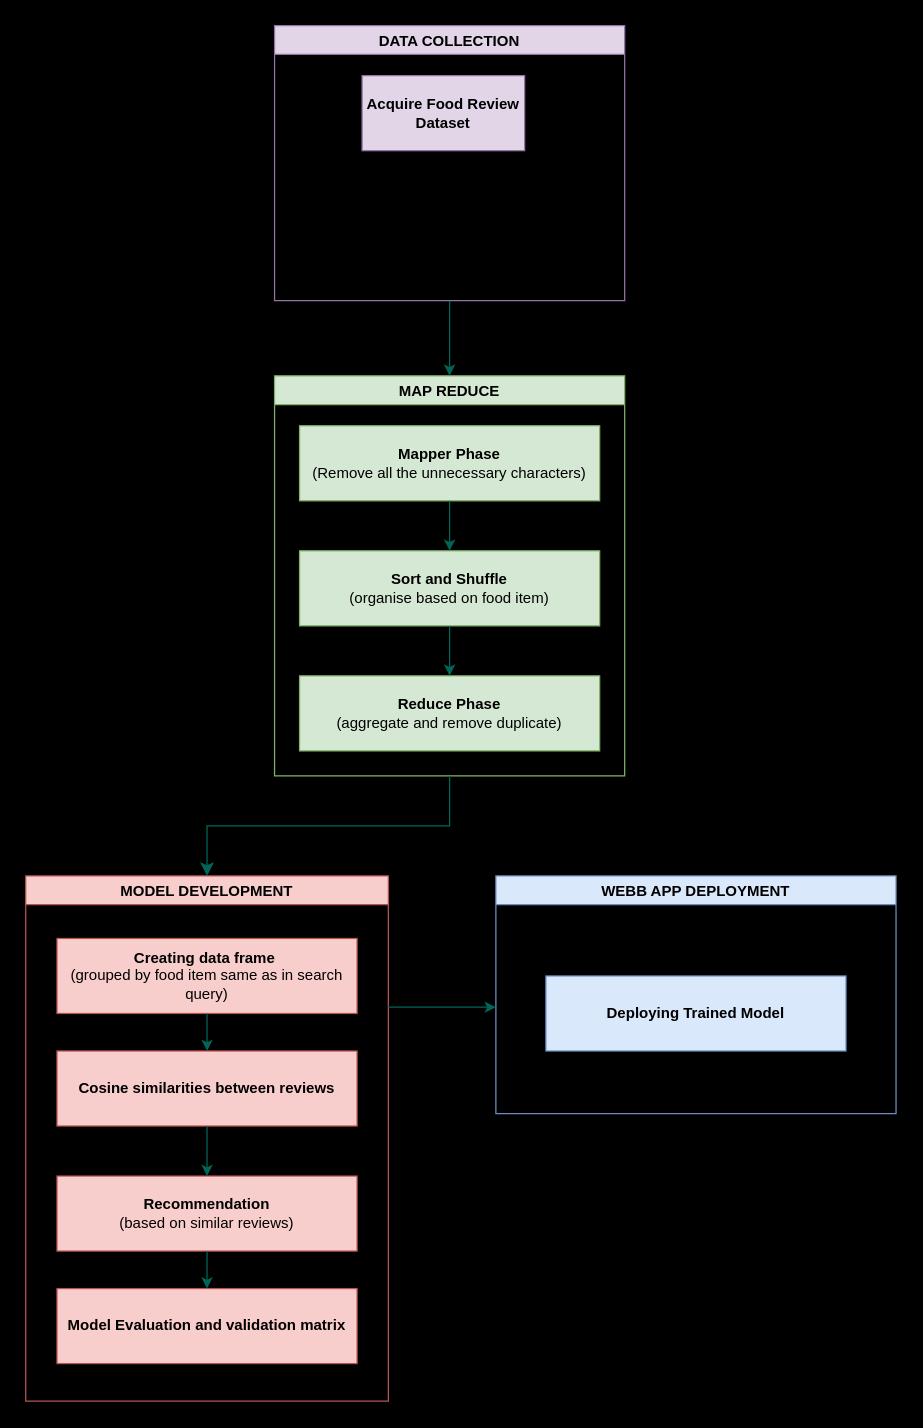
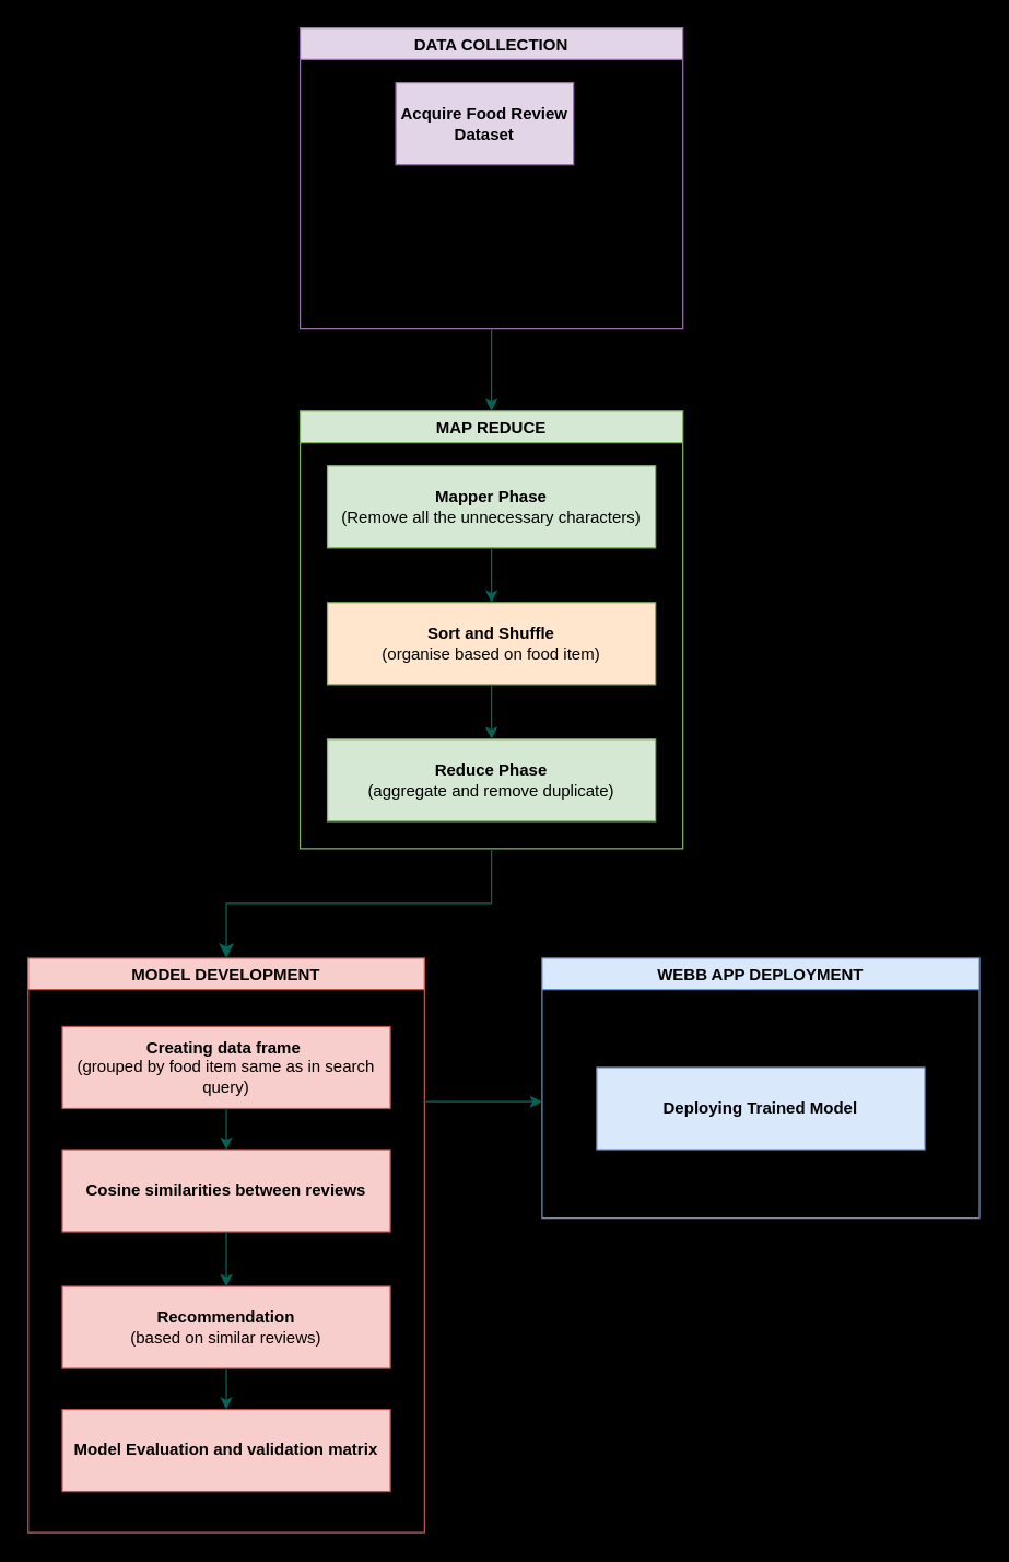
- <mxCell id="6" value="&lt;b&gt;Sort and Shuffle&lt;/b&gt;&lt;br&gt;(organise based on food item)" style="whiteSpace=wrap;html=1;align=center;treeFolding=1;treeMoving=1;newEdgeStyle={&quot;edgeStyle&quot;:&quot;elbowEdgeStyle&quot;,&quot;startArrow&quot;:&quot;none&quot;,&quot;endArrow&quot;:&quot;none&quot;};rounded=0;labelBackgroundColor=none;fillColor=#d5e8d4;strokeColor=#82b366;" vertex="1" parent="4"><mxGeometry x="20" y="140" width="240" height="60" as="geometry" /></mxCell>
+ <mxCell id="6" value="&lt;b&gt;Sort and Shuffle&lt;/b&gt;&lt;br&gt;(organise based on food item)" style="whiteSpace=wrap;html=1;align=center;treeFolding=1;treeMoving=1;newEdgeStyle={&quot;edgeStyle&quot;:&quot;elbowEdgeStyle&quot;,&quot;startArrow&quot;:&quot;none&quot;,&quot;endArrow&quot;:&quot;none&quot;};rounded=0;labelBackgroundColor=none;fillColor=#ffe6cc;strokeColor=#82b366;" vertex="1" parent="4"><mxGeometry x="20" y="140" width="240" height="60" as="geometry" /></mxCell>
